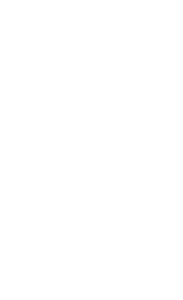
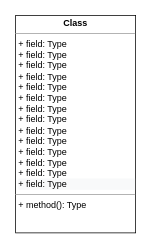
+ <mxCell id="2" value="&lt;p style=&quot;margin:0px;margin-top:4px;text-align:center;&quot;&gt;&lt;b&gt;Class&lt;/b&gt;&lt;/p&gt;&lt;hr size=&quot;1&quot;&gt;&lt;p style=&quot;margin:0px;margin-left:4px;&quot;&gt;+ field: Type&lt;/p&gt;&lt;p style=&quot;margin:0px;margin-left:4px;&quot;&gt;+ field: Type&lt;br&gt;&lt;/p&gt;&lt;p style=&quot;margin:0px;margin-left:4px;&quot;&gt;+ field: Type&lt;br&gt;&lt;/p&gt;&lt;p style=&quot;margin:0px;margin-left:4px;&quot;&gt;+ field: Type&lt;br&gt;&lt;/p&gt;&lt;p style=&quot;margin:0px;margin-left:4px;&quot;&gt;+ field: Type&lt;br&gt;&lt;/p&gt;&lt;p style=&quot;margin:0px;margin-left:4px;&quot;&gt;+ field: Type&lt;br&gt;&lt;/p&gt;&lt;p style=&quot;margin:0px;margin-left:4px;&quot;&gt;+ field: Type&lt;br&gt;&lt;/p&gt;&lt;p style=&quot;margin: 0px 0px 0px 4px;&quot;&gt;+ field: Type&lt;/p&gt;&lt;p style=&quot;margin: 0px 0px 0px 4px;&quot;&gt;+ field: Type&lt;br&gt;&lt;/p&gt;&lt;p style=&quot;margin: 0px 0px 0px 4px;&quot;&gt;+ field: Type&lt;br&gt;&lt;/p&gt;&lt;p style=&quot;margin: 0px 0px 0px 4px;&quot;&gt;+ field: Type&lt;br&gt;&lt;/p&gt;&lt;p style=&quot;margin: 0px 0px 0px 4px;&quot;&gt;+ field: Type&lt;br&gt;&lt;/p&gt;&lt;p style=&quot;margin: 0px 0px 0px 4px;&quot;&gt;+ field: Type&lt;br&gt;&lt;/p&gt;&lt;p style=&quot;margin:0px;margin-left:4px;&quot;&gt;&lt;/p&gt;&lt;p style=&quot;color: rgb(0, 0, 0); font-family: Helvetica; font-size: 12px; font-style: normal; font-variant-ligatures: normal; font-variant-caps: normal; font-weight: 400; letter-spacing: normal; orphans: 2; text-align: left; text-indent: 0px; text-transform: none; widows: 2; word-spacing: 0px; -webkit-text-stroke-width: 0px; background-color: rgb(248, 249, 250); text-decoration-thickness: initial; text-decoration-style: initial; text-decoration-color: initial; margin: 0px 0px 0px 4px;&quot;&gt;+ field: Type&lt;/p&gt;&lt;hr size=&quot;1&quot;&gt;&lt;p style=&quot;margin:0px;margin-left:4px;&quot;&gt;+ method(): Type&lt;/p&gt;" style="verticalAlign=top;align=left;overflow=fill;fontSize=12;fontFamily=Helvetica;html=1;" vertex="1" parent="1"><mxGeometry x="20" y="20" width="160" height="290" as="geometry" /></mxCell>
